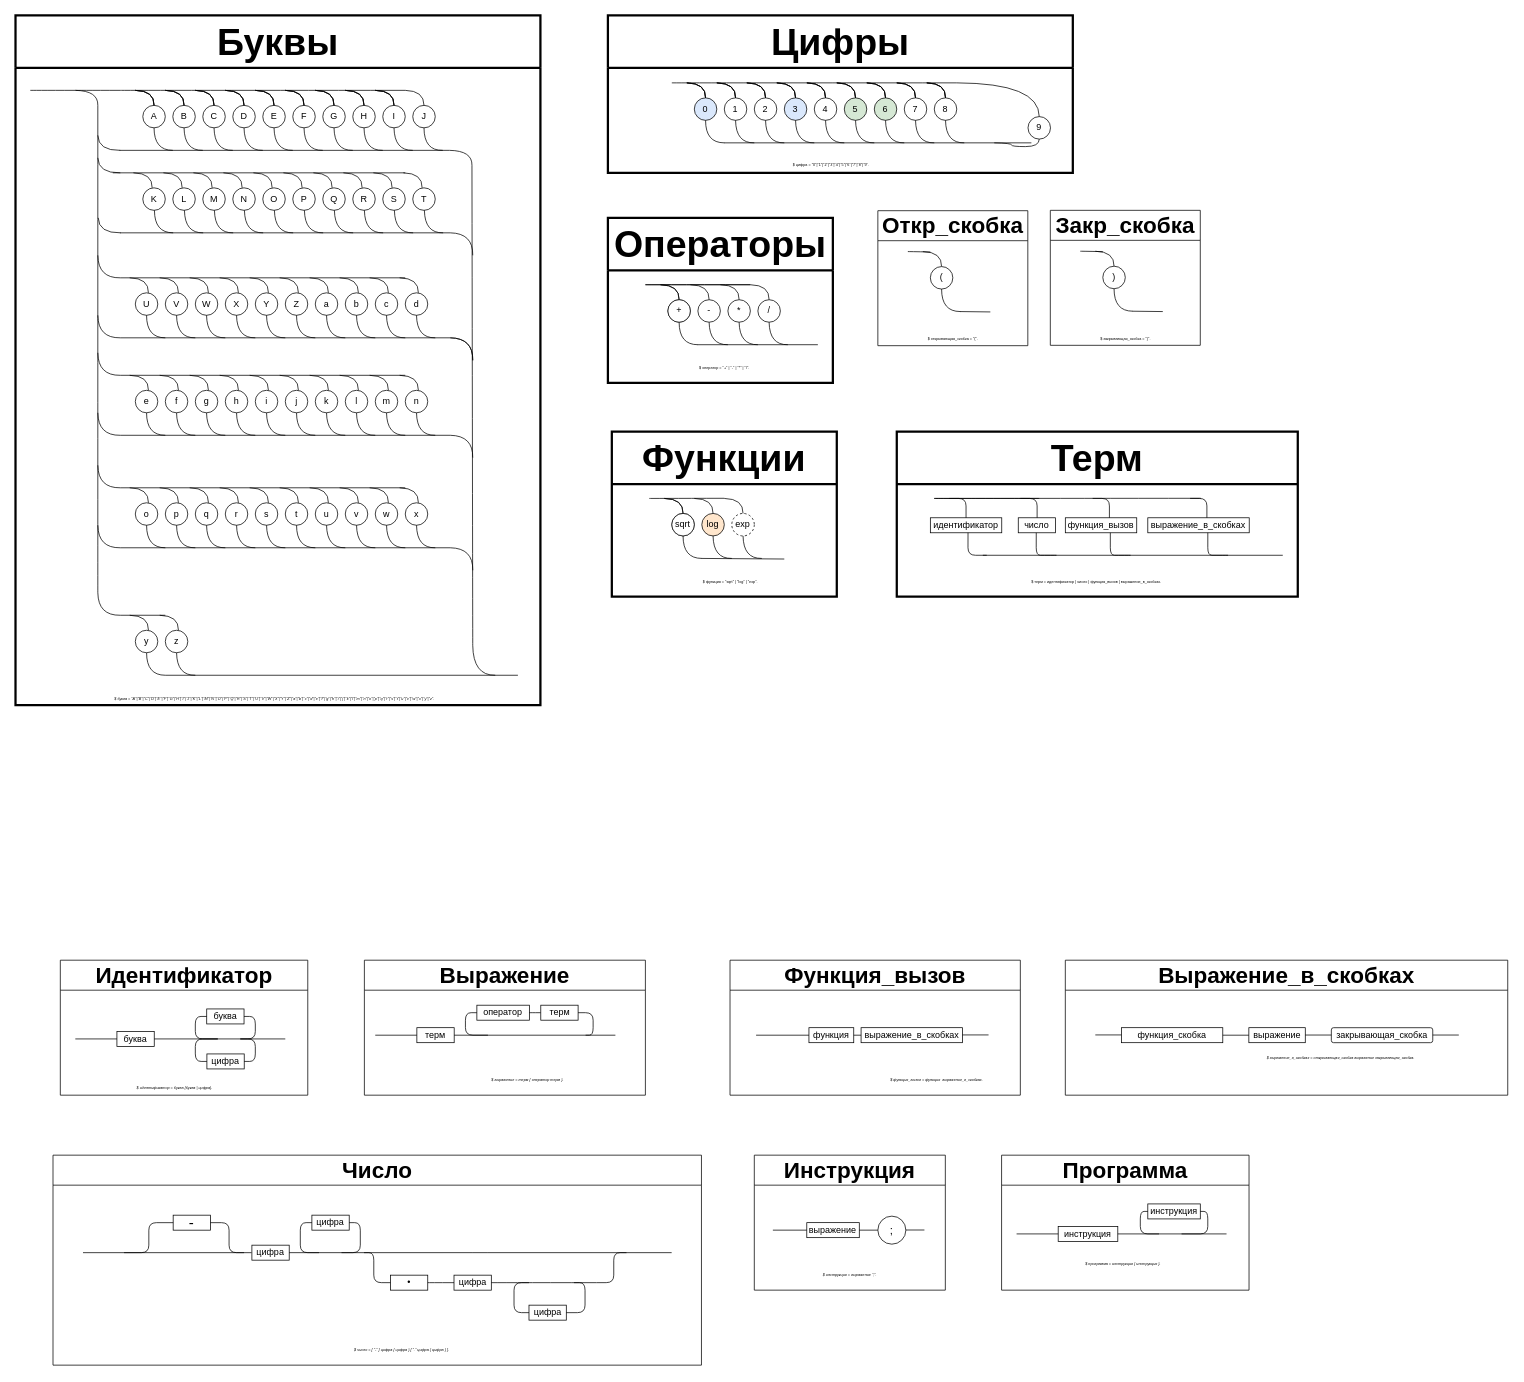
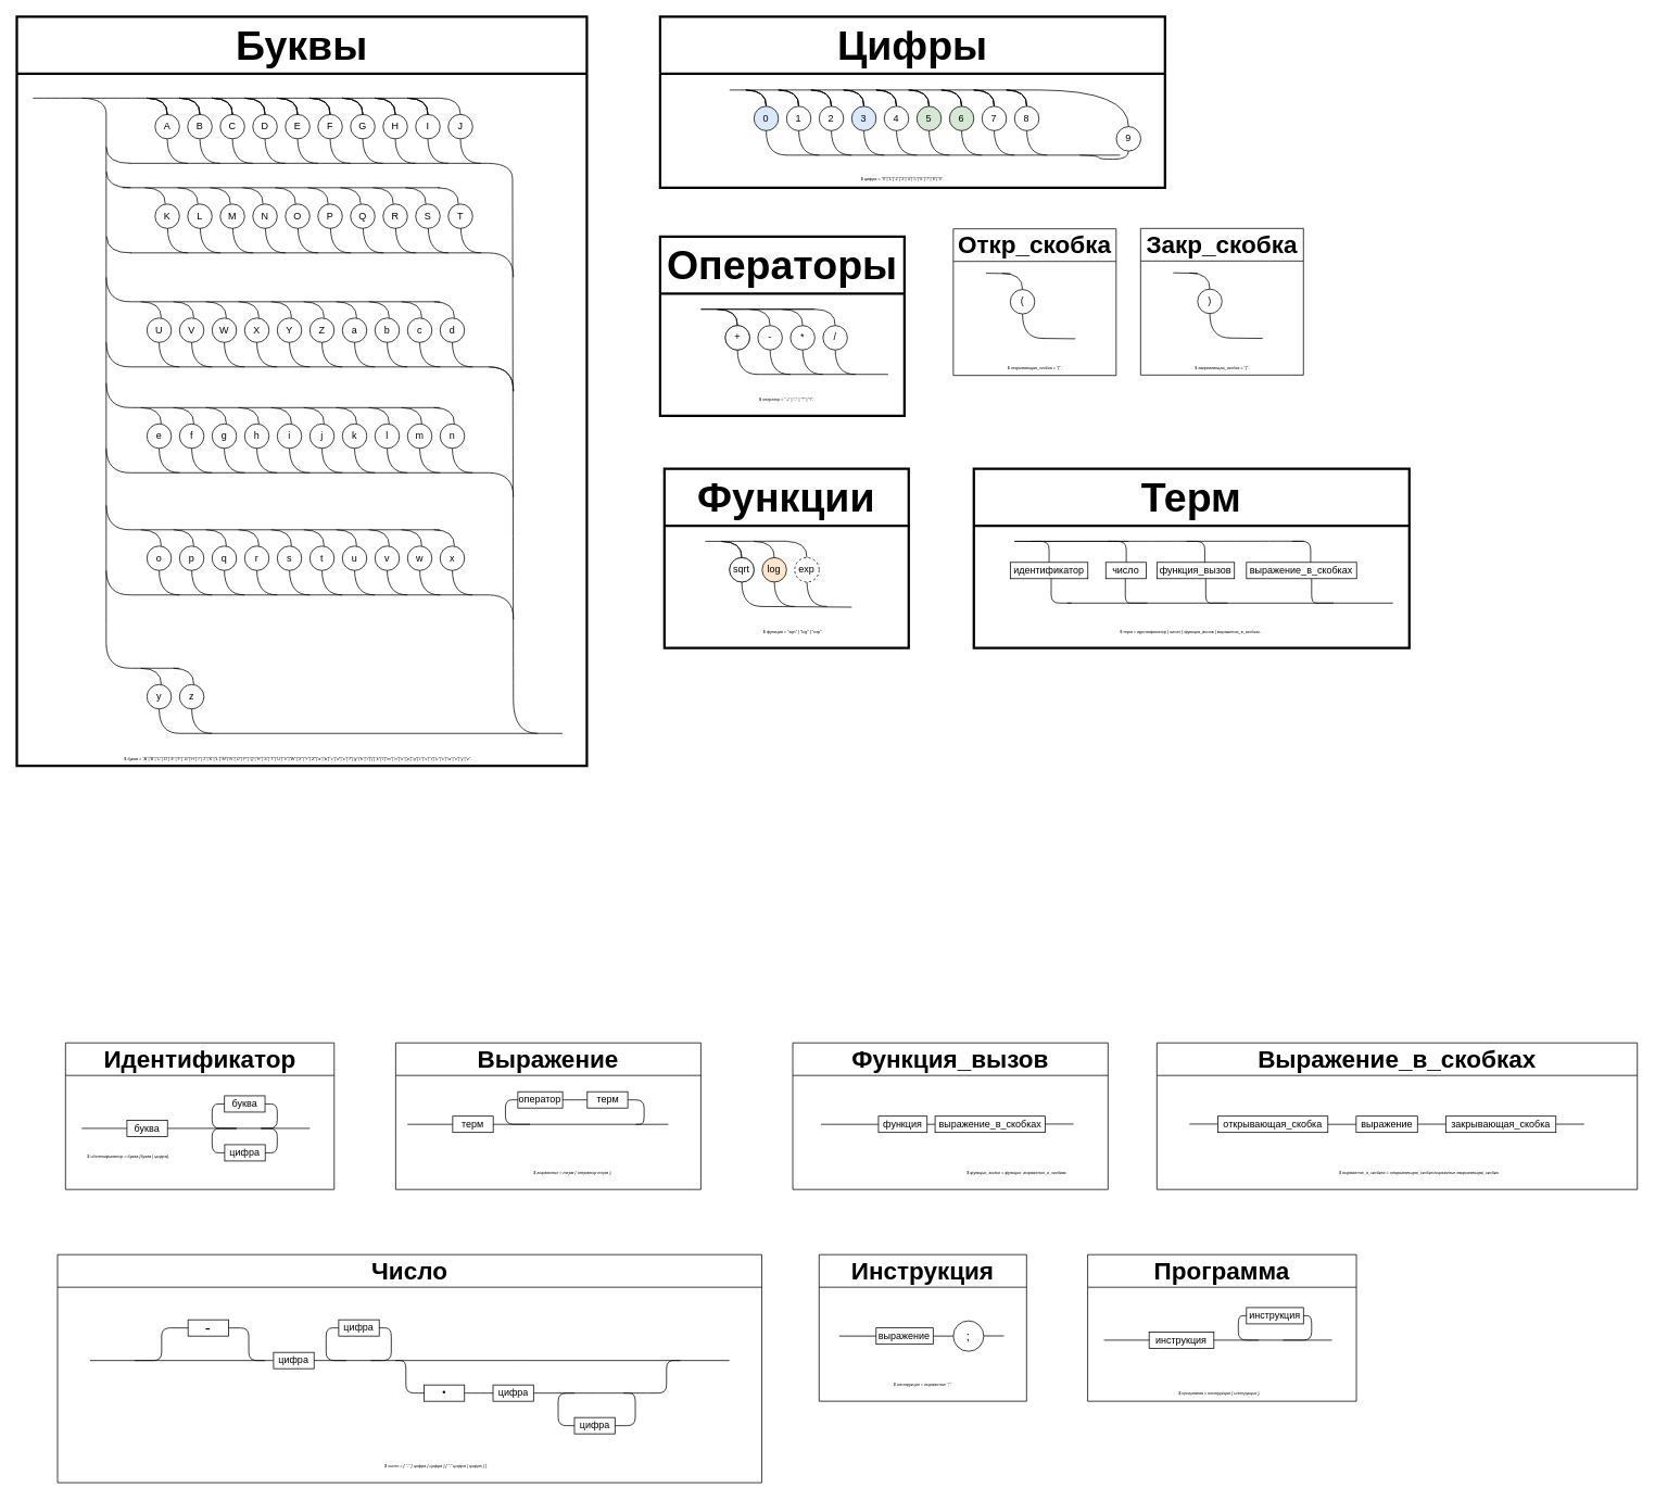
- <mxCell id="346" value="оператор" style="rounded=0;whiteSpace=wrap;html=1;strokeWidth=1;fontSize=12;fillColor=none;glass=0;" parent="1" vertex="1"><mxGeometry x="635.26" y="1340" width="70" height="20" as="geometry" /></mxCell>
+ <mxCell id="346" value="оператор" style="rounded=0;whiteSpace=wrap;html=1;strokeWidth=1;fontSize=12;fillColor=none;glass=0;" parent="1" vertex="1"><mxGeometry x="635.26" y="1340" width="55" height="20" as="geometry" /></mxCell>
- <mxCell id="379" value="функция_скобка" style="rounded=0;whiteSpace=wrap;html=1;strokeWidth=1;fontSize=12;fillColor=none;glass=0;" parent="377" vertex="1"><mxGeometry x="74.76" y="90" width="135.24" height="20" as="geometry" /></mxCell>
+ <mxCell id="379" value="открывающая_скобка" style="rounded=0;whiteSpace=wrap;html=1;strokeWidth=1;fontSize=12;fillColor=none;glass=0;" parent="377" vertex="1"><mxGeometry x="74.76" y="90" width="135.24" height="20" as="geometry" /></mxCell>
- <mxCell id="383" value="закрывающая_скобка" style="whiteSpace=wrap;html=1;strokeWidth=1;fontSize=12;fillColor=none;glass=0;rounded=1;" parent="377" vertex="1"><mxGeometry x="354.76" y="90" width="135.24" height="20" as="geometry" /></mxCell>
+ <mxCell id="383" value="закрывающая_скобка" style="rounded=0;whiteSpace=wrap;html=1;strokeWidth=1;fontSize=12;fillColor=none;glass=0;" parent="377" vertex="1"><mxGeometry x="354.76" y="90" width="135.24" height="20" as="geometry" /></mxCell>
- <mxCell id="378" value="$ выражение_в_скобках = открывающая_скобка выражение закрывающая_скобка." style="text;whiteSpace=wrap;html=1;fontSize=5;fontStyle=2" parent="377" vertex="1"><mxGeometry x="267.38" y="120" width="210" height="20" as="geometry" /></mxCell>
+ <mxCell id="378" value="$ выражение_в_скобках = открывающая_скобка выражение закрывающая_скобка." style="text;whiteSpace=wrap;html=1;fontSize=5;fontStyle=2" parent="377" vertex="1"><mxGeometry x="222.38" y="150" width="210" height="20" as="geometry" /></mxCell>
- <mxCell id="291" value="$ идентификатор = буква {буква | цифра}." style="text;whiteSpace=wrap;html=1;fontSize=5;fontStyle=2" parent="290" vertex="1"><mxGeometry x="100" y="160" width="110" height="20" as="geometry" /></mxCell>
+ <mxCell id="291" value="$ идентификатор = буква {буква | цифра}." style="text;whiteSpace=wrap;html=1;fontSize=5;fontStyle=2" parent="290" vertex="1"><mxGeometry x="25" y="130" width="110" height="20" as="geometry" /></mxCell>
- <mxCell id="400" value="$ программа = инструкция { инструкция }." style="text;whiteSpace=wrap;html=1;fontSize=5;fontStyle=2" parent="399" vertex="1"><mxGeometry x="110" y="134.98" width="110" height="20" as="geometry" /></mxCell>
+ <mxCell id="400" value="$ программа = инструкция { инструкция }." style="text;whiteSpace=wrap;html=1;fontSize=5;fontStyle=2" parent="399" vertex="1"><mxGeometry x="110" y="159.98" width="110" height="20" as="geometry" /></mxCell>
